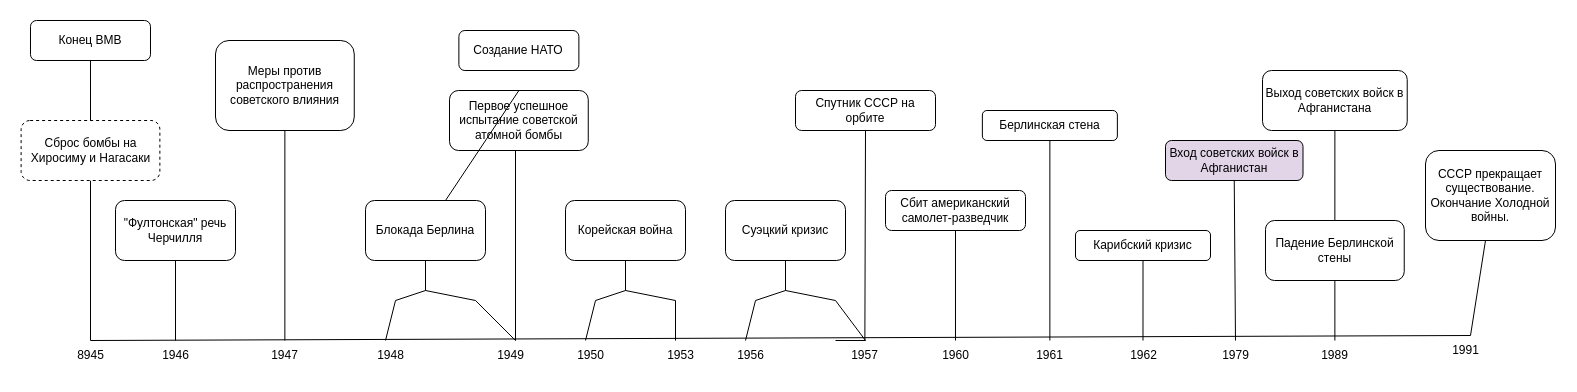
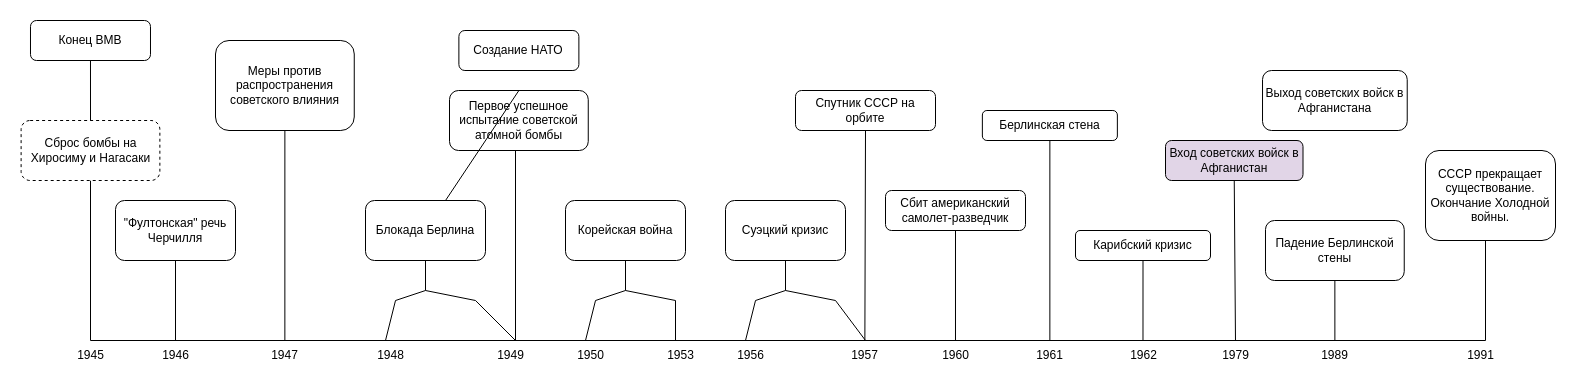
- <mxCell id="50" value="" style="endArrow=none;html=1;rounded=0;exitX=0.5;exitY=0;exitDx=0;exitDy=0;exitPerimeter=0;entryX=0.5;entryY=1;entryDx=0;entryDy=0;entryPerimeter=0;" edge="1" parent="1" source="49" target="51"><mxGeometry width="50" height="50" relative="1" as="geometry"><mxPoint x="1589.38" y="370" as="sourcePoint" /><mxPoint x="1334.38" y="130" as="targetPoint" /></mxGeometry></mxCell>
- <mxCell id="52" value="1991" style="text;html=1;align=center;verticalAlign=middle;resizable=0;points=[];autosize=1;strokeColor=none;fillColor=none;" vertex="1" parent="1"><mxGeometry x="1440" y="335" width="50" height="30" as="geometry" /></mxCell>
+ <mxCell id="52" value="1991" style="text;html=1;align=center;verticalAlign=middle;resizable=0;points=[];autosize=1;strokeColor=none;fillColor=none;" vertex="1" parent="1"><mxGeometry x="1455" y="340" width="50" height="30" as="geometry" /></mxCell>
- <mxCell id="6" value="8945" style="text;html=1;align=center;verticalAlign=middle;resizable=0;points=[];autosize=1;strokeColor=none;fillColor=none;" parent="1" vertex="1"><mxGeometry x="65" y="340" width="50" height="30" as="geometry" /></mxCell>
+ <mxCell id="6" value="1945" style="text;html=1;align=center;verticalAlign=middle;resizable=0;points=[];autosize=1;strokeColor=none;fillColor=none;" parent="1" vertex="1"><mxGeometry x="65" y="340" width="50" height="30" as="geometry" /></mxCell>
